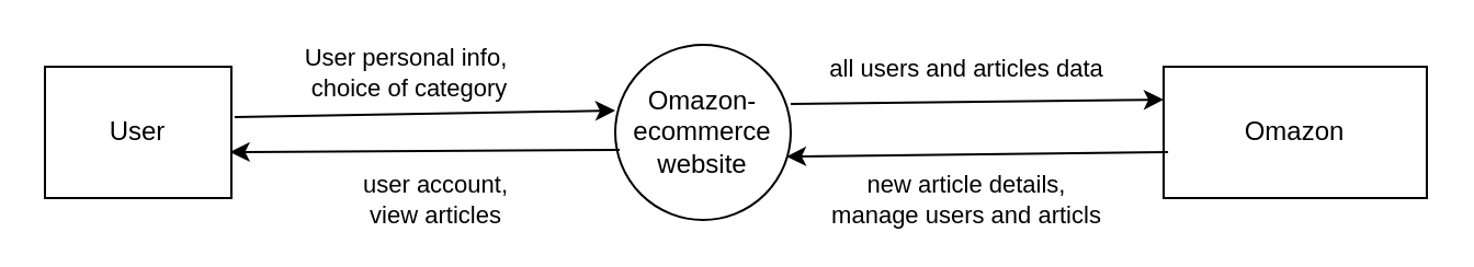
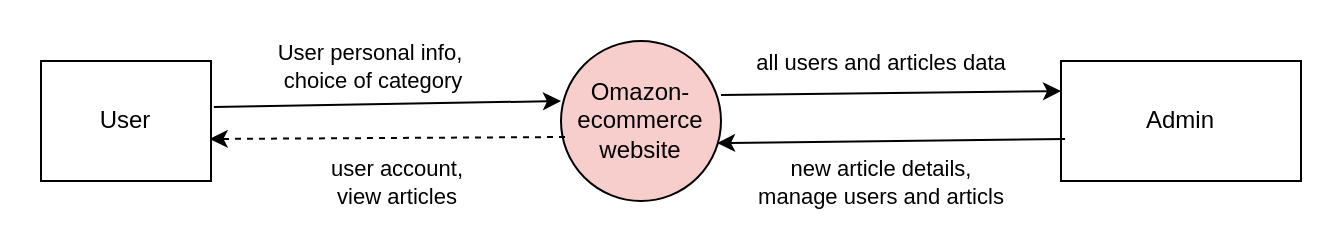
- <mxCell id="3" value="Omazon- ecommerce website" style="ellipse;whiteSpace=wrap;html=1;aspect=fixed;" parent="1" vertex="1"><mxGeometry x="280" y="20" width="80" height="80" as="geometry" /></mxCell>
+ <mxCell id="3" value="Omazon- ecommerce website" style="ellipse;whiteSpace=wrap;html=1;aspect=fixed;fillColor=#f8cecc;" parent="1" vertex="1"><mxGeometry x="280" y="20" width="80" height="80" as="geometry" /></mxCell>
- <mxCell id="4" value="Omazon" style="rounded=0;whiteSpace=wrap;html=1;" parent="1" vertex="1"><mxGeometry x="530" y="30" width="120" height="60" as="geometry" /></mxCell>
+ <mxCell id="4" value="Admin" style="rounded=0;whiteSpace=wrap;html=1;" parent="1" vertex="1"><mxGeometry x="530" y="30" width="120" height="60" as="geometry" /></mxCell>
- <mxCell id="7" value="" style="endArrow=classic;html=1;entryX=0.992;entryY=0.65;entryDx=0;entryDy=0;entryPerimeter=0;exitX=0.025;exitY=0.6;exitDx=0;exitDy=0;exitPerimeter=0;" parent="1" source="3" target="2" edge="1"><mxGeometry width="50" height="50" relative="1" as="geometry"><mxPoint x="270" y="80" as="sourcePoint" /><mxPoint x="320" y="30" as="targetPoint" /></mxGeometry></mxCell>
+ <mxCell id="7" value="" style="endArrow=classic;html=1;entryX=0.992;entryY=0.65;entryDx=0;entryDy=0;entryPerimeter=0;exitX=0.025;exitY=0.6;exitDx=0;exitDy=0;exitPerimeter=0;dashed=1;" parent="1" source="3" target="2" edge="1"><mxGeometry width="50" height="50" relative="1" as="geometry"><mxPoint x="270" y="80" as="sourcePoint" /><mxPoint x="320" y="30" as="targetPoint" /></mxGeometry></mxCell>
